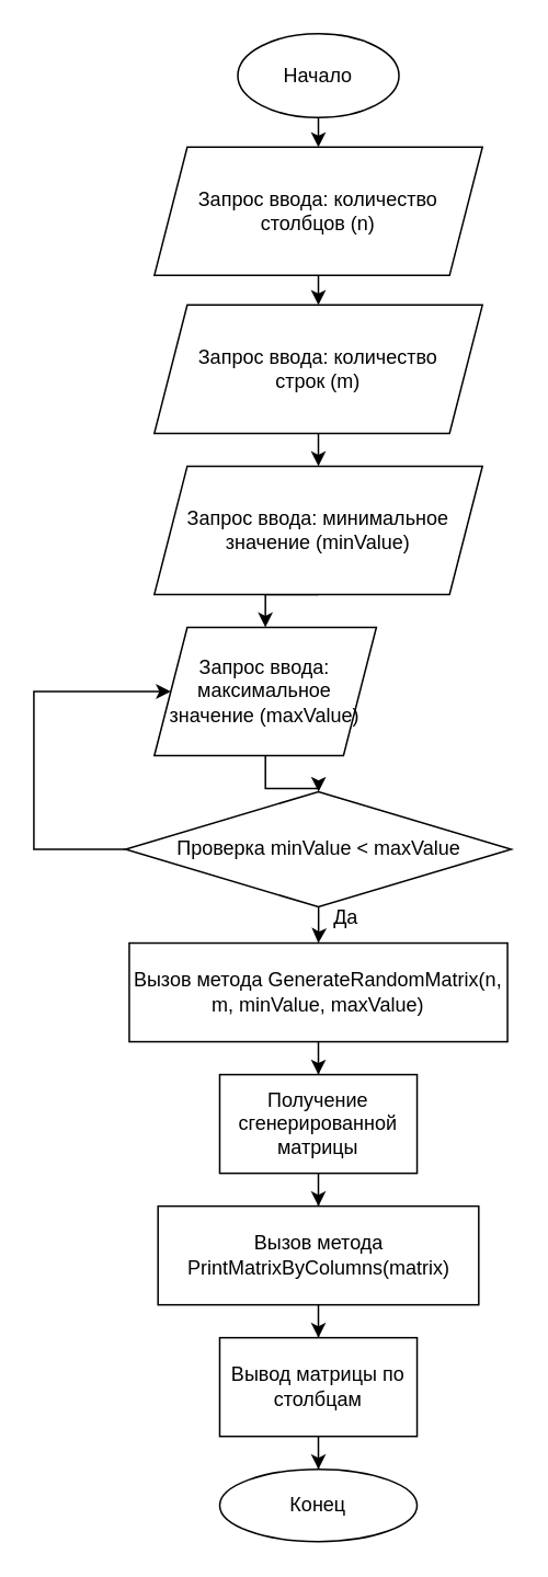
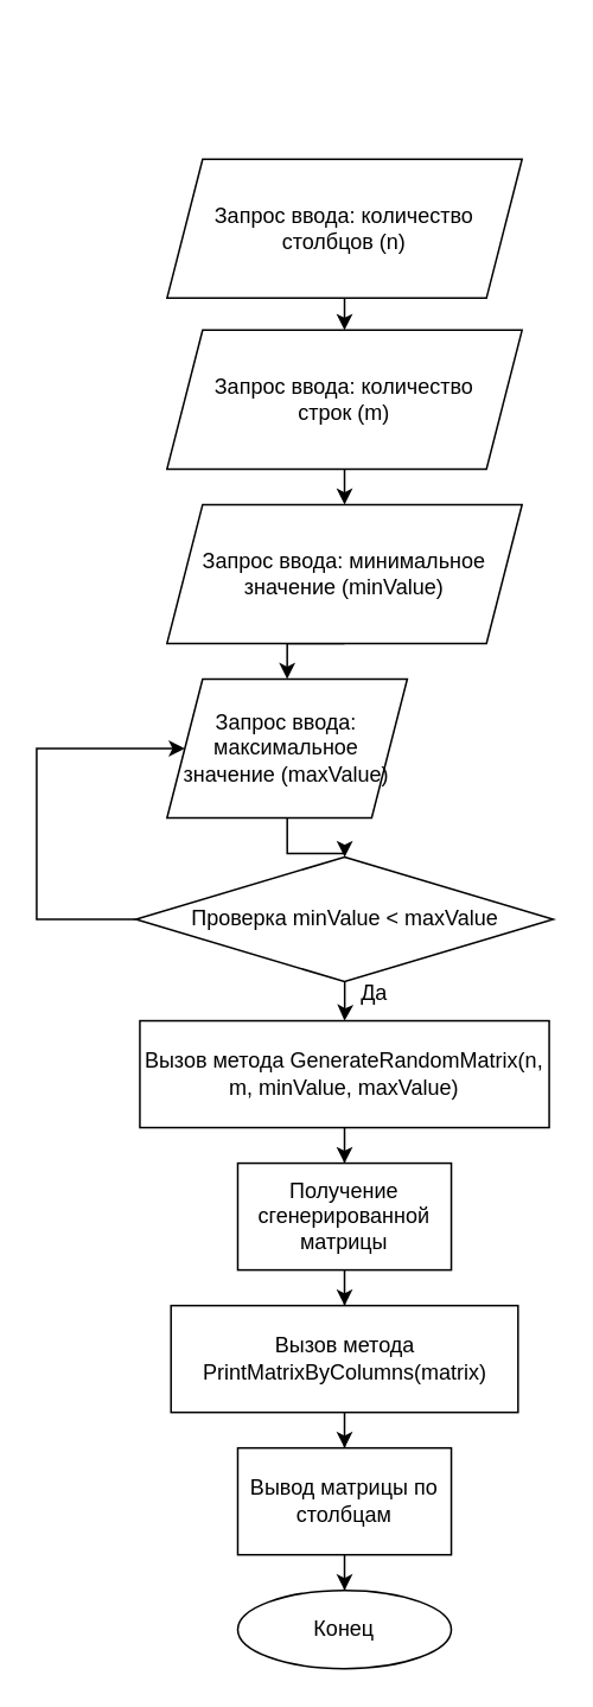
- <mxCell id="3" value="Начало" style="ellipse;whiteSpace=wrap;html=1;" vertex="1" parent="1"><mxGeometry x="144" y="20" width="98" height="51" as="geometry" /></mxCell>
- <mxCell id="2" style="edgeStyle=orthogonalEdgeStyle;rounded=0;orthogonalLoop=1;jettySize=auto;html=1;exitX=0.5;exitY=1;exitDx=0;exitDy=0;entryX=0.5;entryY=0;entryDx=0;entryDy=0;" edge="1" parent="1" source="3" target="5"><mxGeometry relative="1" as="geometry" /></mxCell>
